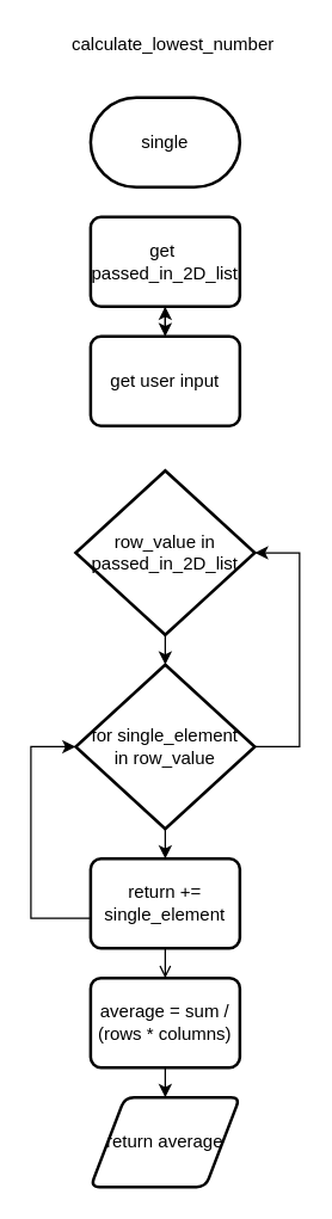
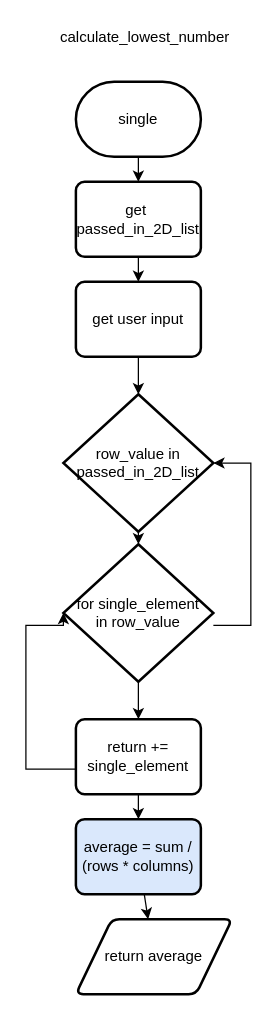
+ <mxCell id="2" style="edgeStyle=none;html=1;entryX=0.5;entryY=0;entryDx=0;entryDy=0;" parent="1" source="3" target="5" edge="1"><mxGeometry relative="1" as="geometry"><mxPoint x="110" y="145" as="targetPoint" /></mxGeometry></mxCell>
- <mxCell id="7" style="edgeStyle=none;html=1;" parent="1" source="8" target="5" edge="1"><mxGeometry relative="1" as="geometry" /></mxCell>
+ <mxCell id="7" style="edgeStyle=none;html=1;entryX=0.5;entryY=0;entryDx=0;entryDy=0;entryPerimeter=0;" parent="1" source="8" target="10" edge="1"><mxGeometry relative="1" as="geometry" /></mxCell>
- <mxCell id="16" value="for single_element &lt;br&gt;in row_value" style="strokeWidth=2;html=1;shape=mxgraph.flowchart.decision;whiteSpace=wrap;" vertex="1" parent="1"><mxGeometry x="50" y="445" width="120" height="110" as="geometry" /></mxCell>
+ <mxCell id="16" value="for single_element &lt;br&gt;in row_value" style="strokeWidth=2;html=1;shape=mxgraph.flowchart.decision;whiteSpace=wrap;" vertex="1" parent="1"><mxGeometry x="50" y="435" width="120" height="110" as="geometry" /></mxCell>
- <mxCell id="11" style="edgeStyle=none;html=1;entryX=0.5;entryY=0;entryDx=0;entryDy=0;endArrow=open;" edge="1" parent="1" source="13" target="18"><mxGeometry relative="1" as="geometry" /></mxCell>
+ <mxCell id="11" style="edgeStyle=none;html=1;entryX=0.5;entryY=0;entryDx=0;entryDy=0;" edge="1" parent="1" source="13" target="18"><mxGeometry relative="1" as="geometry" /></mxCell>
- <mxCell id="18" value="average = sum / (rows * columns)" style="rounded=1;whiteSpace=wrap;html=1;absoluteArcSize=1;arcSize=14;strokeWidth=2;" vertex="1" parent="1"><mxGeometry x="60" y="655" width="100" height="60" as="geometry" /></mxCell>
+ <mxCell id="18" value="average = sum / (rows * columns)" style="rounded=1;whiteSpace=wrap;html=1;absoluteArcSize=1;arcSize=14;strokeWidth=2;fillColor=#dae8fc;" vertex="1" parent="1"><mxGeometry x="60" y="655" width="100" height="60" as="geometry" /></mxCell>
- <mxCell id="19" value="return average" style="shape=parallelogram;html=1;strokeWidth=2;perimeter=parallelogramPerimeter;whiteSpace=wrap;rounded=1;arcSize=12;size=0.23;" vertex="1" parent="1"><mxGeometry x="60" y="735" width="100" height="60" as="geometry" /></mxCell>
+ <mxCell id="19" value="return average" style="shape=parallelogram;html=1;strokeWidth=2;perimeter=parallelogramPerimeter;whiteSpace=wrap;rounded=1;arcSize=12;size=0.23;" vertex="1" parent="1"><mxGeometry x="60" y="735" width="125" height="60" as="geometry" /></mxCell>
